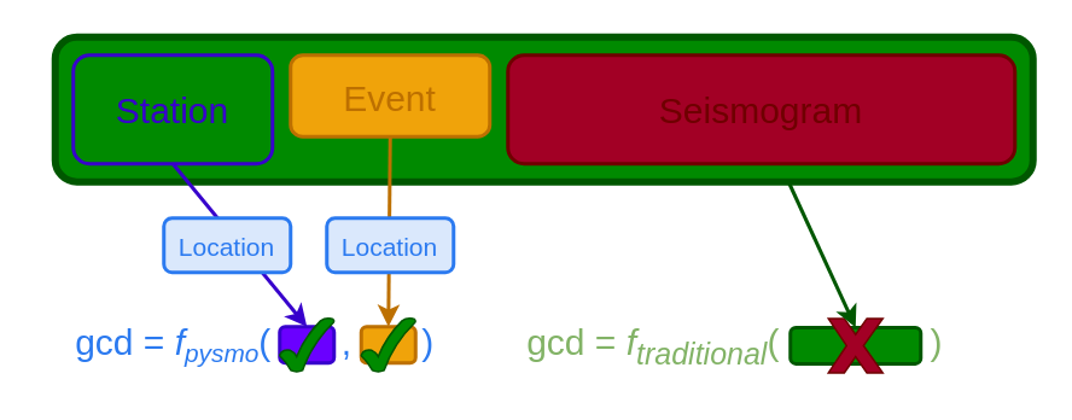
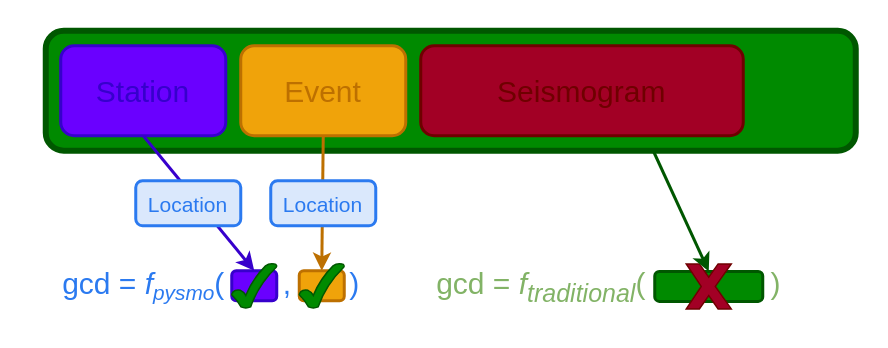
- <mxCell id="14" value="&lt;font color=&quot;#bd7000&quot;&gt;Event&lt;/font&gt;" style="rounded=1;whiteSpace=wrap;html=1;fillColor=#f0a30a;strokeColor=#BD7000;fontSize=20;sketch=0;strokeWidth=2;container=0;fontColor=#000000;" parent="1" vertex="1"><mxGeometry x="160" y="30" width="110" height="45" as="geometry" /></mxCell>
+ <mxCell id="14" value="&lt;font color=&quot;#bd7000&quot;&gt;Event&lt;/font&gt;" style="rounded=1;whiteSpace=wrap;html=1;fillColor=#f0a30a;strokeColor=#BD7000;fontSize=20;sketch=0;strokeWidth=2;container=0;fontColor=#000000;" parent="1" vertex="1"><mxGeometry x="160" y="30" width="110" height="60" as="geometry" /></mxCell>
- <mxCell id="16" value="&lt;font color=&quot;#3700cc&quot;&gt;Station&lt;/font&gt;" style="rounded=1;whiteSpace=wrap;html=1;fillColor=#008a00;strokeColor=#3700CC;fontSize=20;sketch=0;strokeWidth=2;container=0;fontColor=#ffffff;" parent="1" vertex="1"><mxGeometry x="40" y="30" width="110" height="60" as="geometry" /></mxCell>
+ <mxCell id="16" value="&lt;font color=&quot;#3700cc&quot;&gt;Station&lt;/font&gt;" style="rounded=1;whiteSpace=wrap;html=1;fillColor=#6a00ff;strokeColor=#3700CC;fontSize=20;sketch=0;strokeWidth=2;container=0;fontColor=#ffffff;" parent="1" vertex="1"><mxGeometry x="40" y="30" width="110" height="60" as="geometry" /></mxCell>
- <mxCell id="15" value="&lt;font color=&quot;#6f0000&quot;&gt;Seismogram&lt;/font&gt;" style="rounded=1;whiteSpace=wrap;html=1;fillColor=#a20025;strokeColor=#6F0000;fontSize=20;sketch=0;glass=0;strokeWidth=2;container=0;fontColor=#ffffff;" parent="1" vertex="1"><mxGeometry x="280" y="30" width="280" height="60" as="geometry" /></mxCell>
+ <mxCell id="15" value="&lt;font color=&quot;#6f0000&quot;&gt;Seismogram&lt;/font&gt;" style="rounded=1;whiteSpace=wrap;html=1;fillColor=#a20025;strokeColor=#6F0000;fontSize=20;sketch=0;glass=0;strokeWidth=2;container=0;fontColor=#ffffff;" parent="1" vertex="1"><mxGeometry x="280" y="30" width="215" height="60" as="geometry" /></mxCell>
